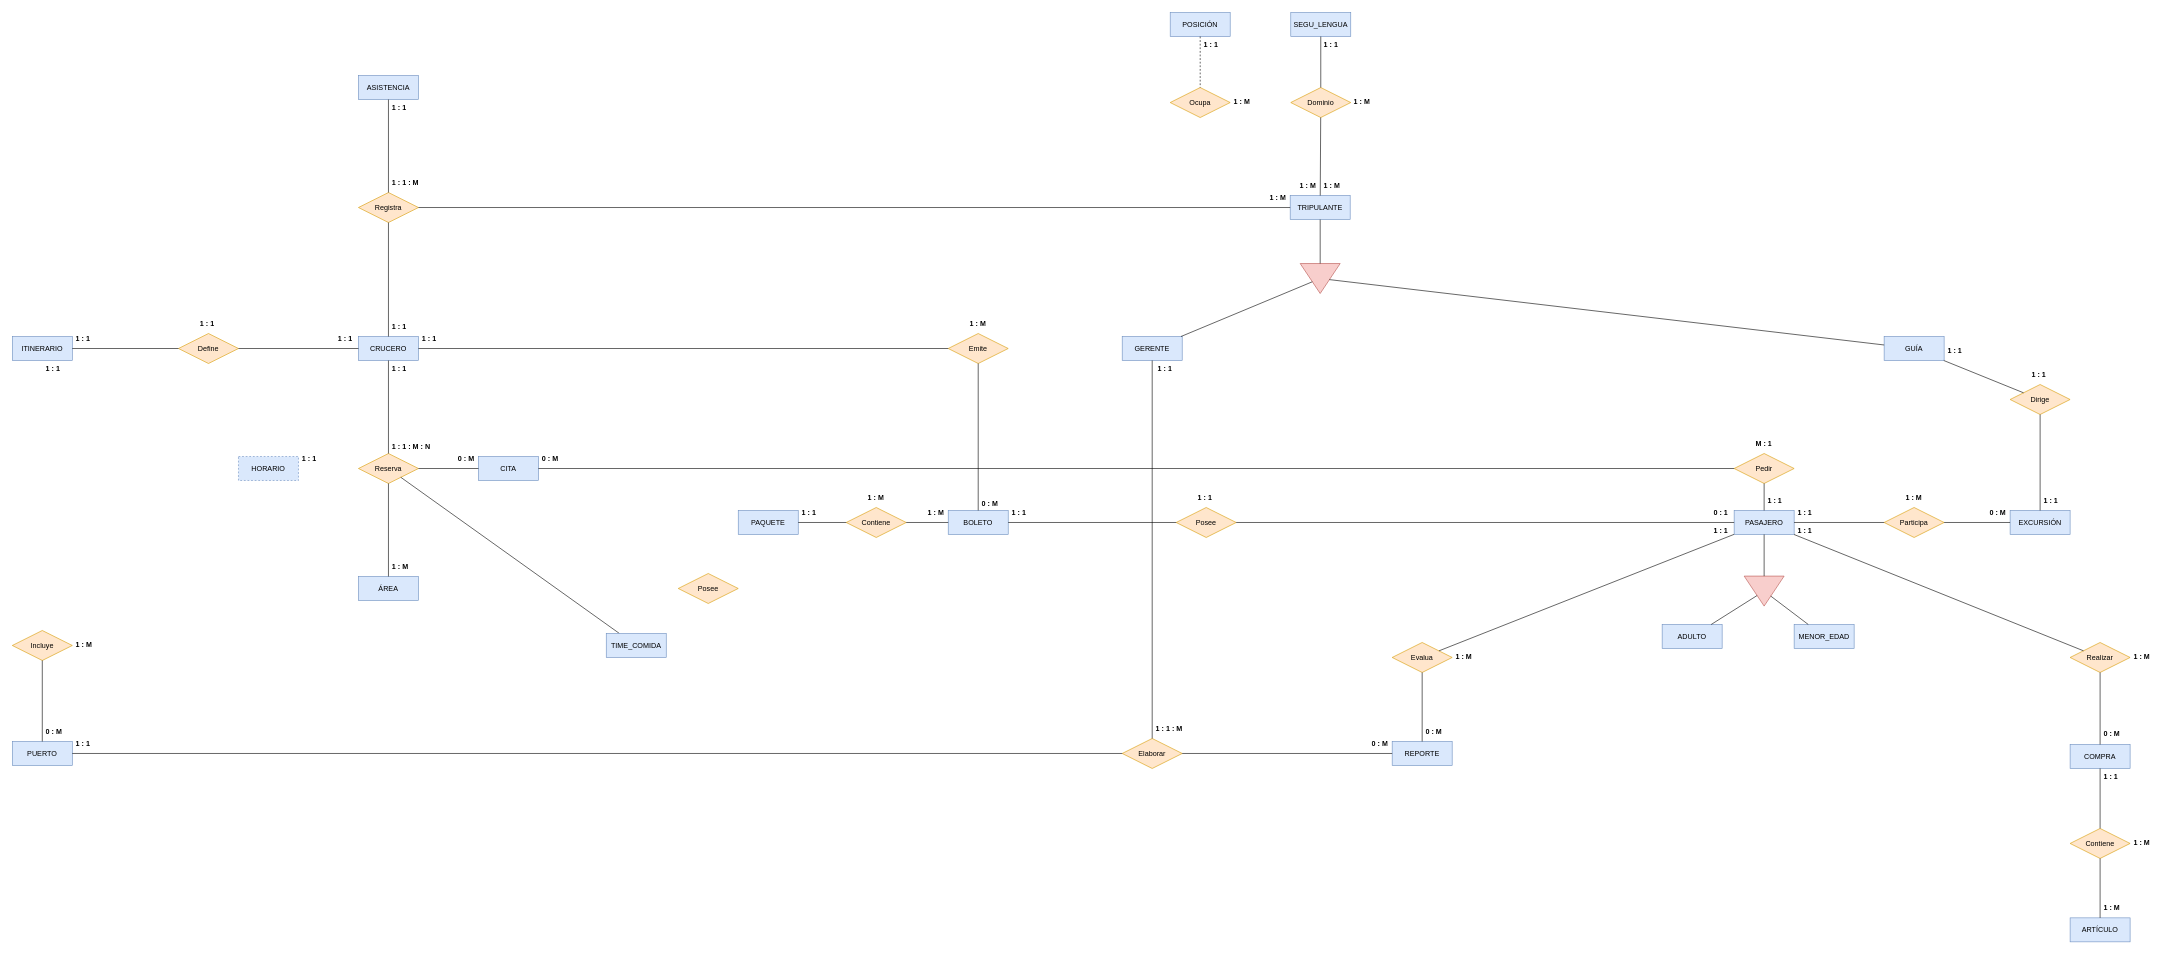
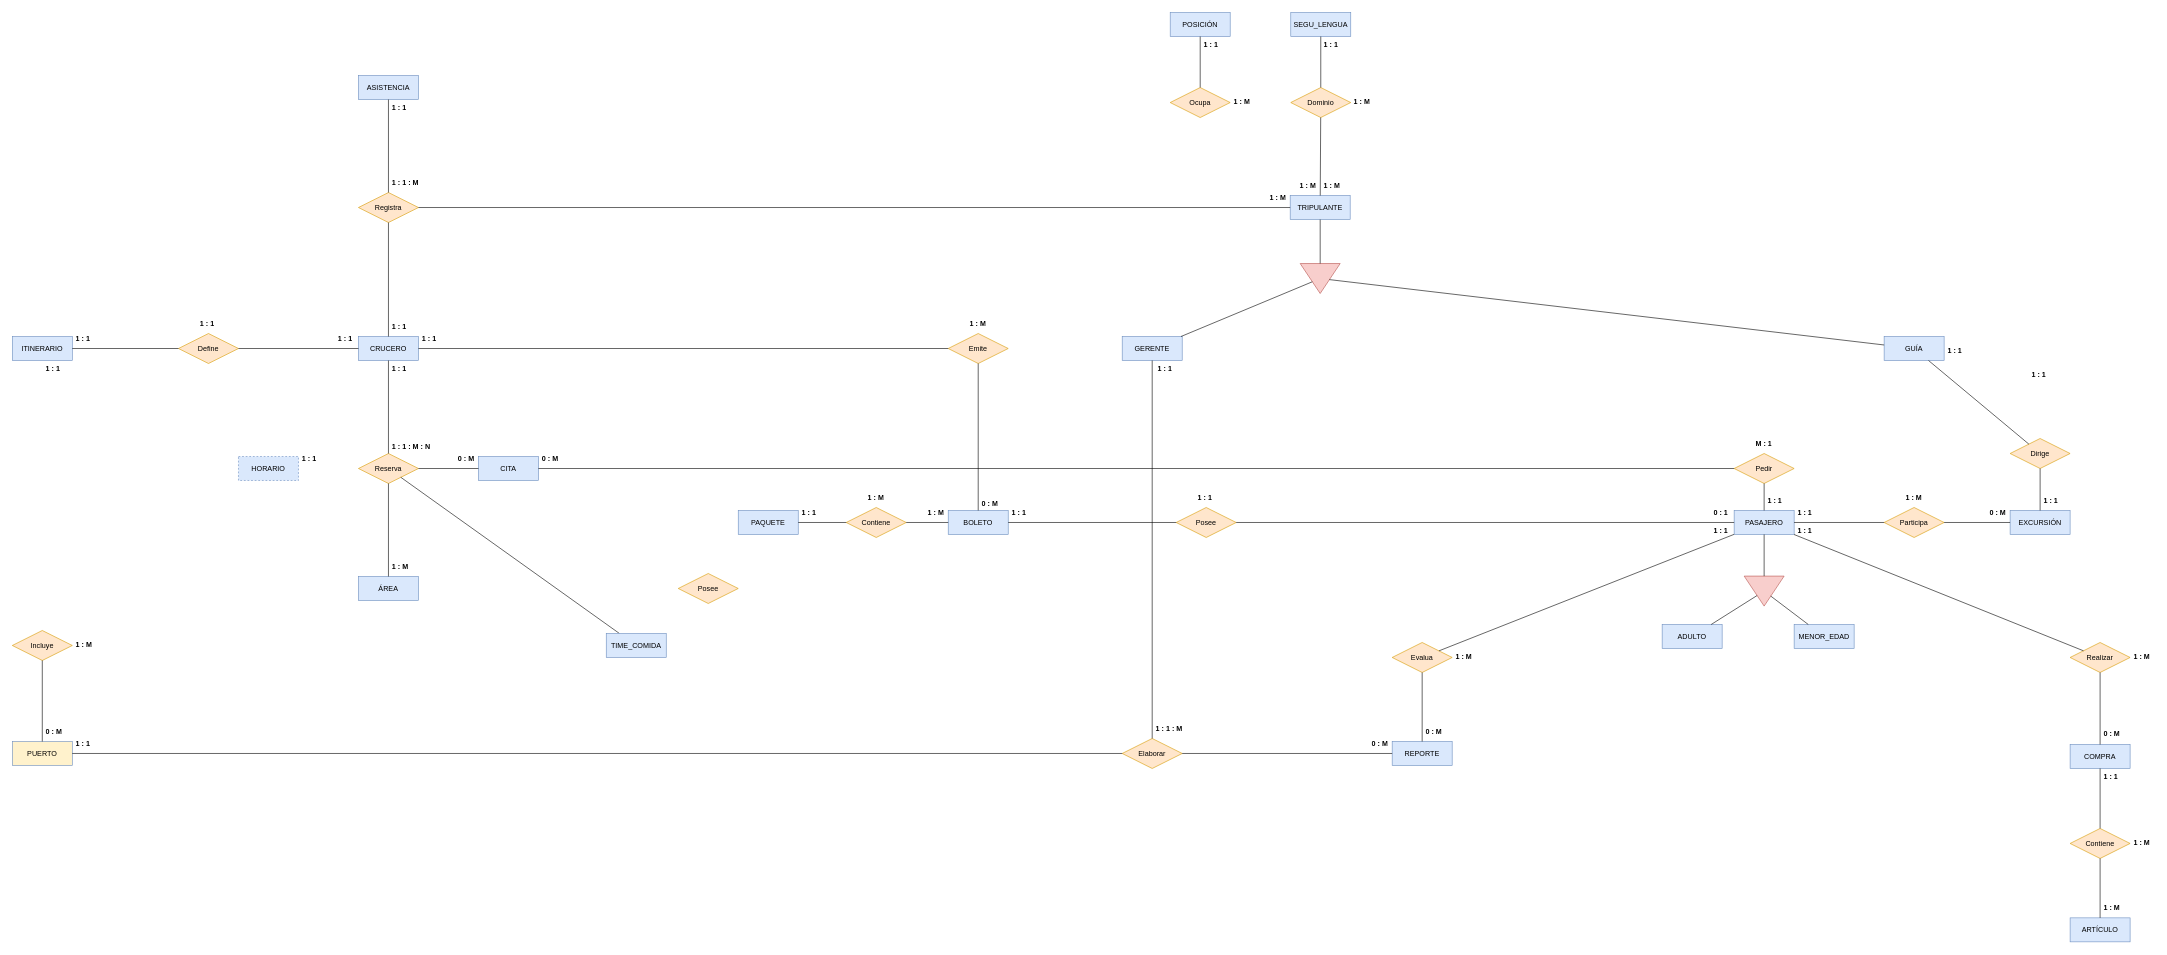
- <mxCell id="22" value="" style="endArrow=none;html=1;rounded=0;dashed=1;" edge="1" parent="1" source="21" target="20"><mxGeometry relative="1" as="geometry"><mxPoint x="2220" y="105" as="sourcePoint" /><mxPoint x="2380" y="105" as="targetPoint" /></mxGeometry></mxCell>
+ <mxCell id="22" value="" style="endArrow=none;html=1;rounded=0;" edge="1" parent="1" source="21" target="20"><mxGeometry relative="1" as="geometry"><mxPoint x="2220" y="105" as="sourcePoint" /><mxPoint x="2380" y="105" as="targetPoint" /></mxGeometry></mxCell>
- <mxCell id="106" value="Dirige" style="shape=rhombus;perimeter=rhombusPerimeter;whiteSpace=wrap;html=1;align=center;fillColor=#ffe6cc;strokeColor=#d79b00;" vertex="1" parent="1"><mxGeometry x="3350" y="640" width="100" height="50" as="geometry" /></mxCell>
+ <mxCell id="106" value="Dirige" style="shape=rhombus;perimeter=rhombusPerimeter;whiteSpace=wrap;html=1;align=center;fillColor=#ffe6cc;strokeColor=#d79b00;" vertex="1" parent="1"><mxGeometry x="3350" y="730" width="100" height="50" as="geometry" /></mxCell>
- <mxCell id="44" value="PUERTO" style="whiteSpace=wrap;html=1;align=center;fillColor=#dae8fc;strokeColor=#6c8ebf;" vertex="1" parent="1"><mxGeometry x="20" y="1235" width="100" height="40" as="geometry" /></mxCell>
+ <mxCell id="44" value="PUERTO" style="whiteSpace=wrap;html=1;align=center;fillColor=#fff2cc;strokeColor=#6c8ebf;" vertex="1" parent="1"><mxGeometry x="20" y="1235" width="100" height="40" as="geometry" /></mxCell>
